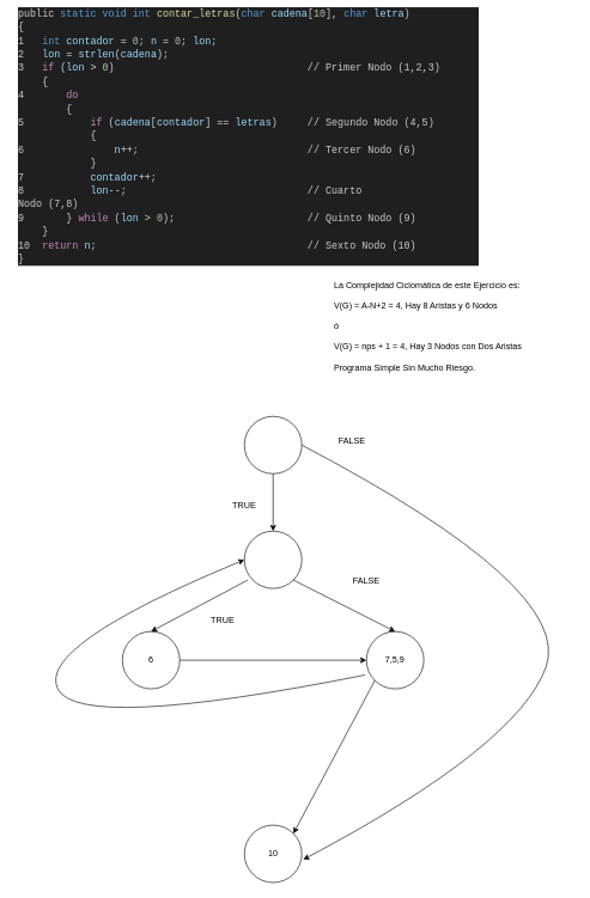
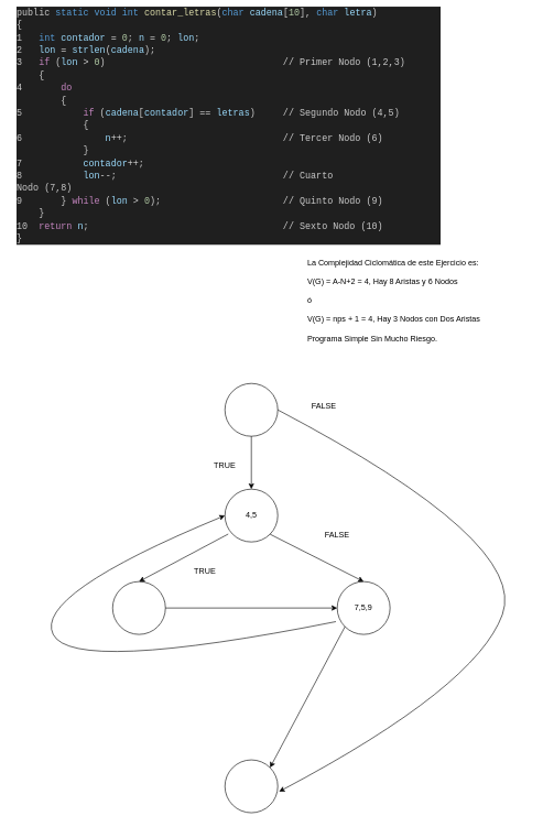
+ <mxCell id="4" value="4,5" style="text;html=1;align=center;verticalAlign=middle;whiteSpace=wrap;rounded=0;" parent="1" vertex="1"><mxGeometry x="350" y="765" width="60" height="30" as="geometry" /></mxCell>
- <mxCell id="7" value="6" style="text;html=1;align=center;verticalAlign=middle;whiteSpace=wrap;rounded=0;" parent="1" vertex="1"><mxGeometry x="180" y="905" width="60" height="30" as="geometry" /></mxCell>
- <mxCell id="18" value="10" style="text;html=1;align=center;verticalAlign=middle;whiteSpace=wrap;rounded=0;" parent="1" vertex="1"><mxGeometry x="350" y="1175" width="60" height="30" as="geometry" /></mxCell>
